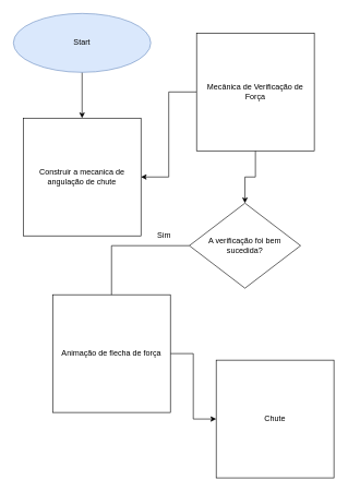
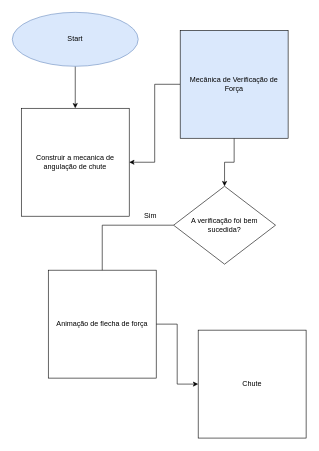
- <mxCell id="8" value="Mecânica de Verificação de Força" style="whiteSpace=wrap;html=1;aspect=fixed;fontColor=#000000;" vertex="1" parent="1"><mxGeometry x="300" y="50" width="180" height="180" as="geometry" /></mxCell>
+ <mxCell id="8" value="Mecânica de Verificação de Força" style="whiteSpace=wrap;html=1;aspect=fixed;fontColor=#000000;fillColor=#dae8fc;" vertex="1" parent="1"><mxGeometry x="300" y="50" width="180" height="180" as="geometry" /></mxCell>
